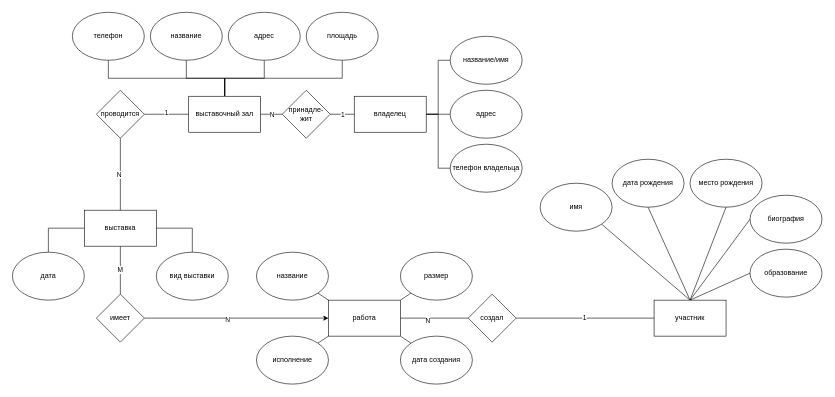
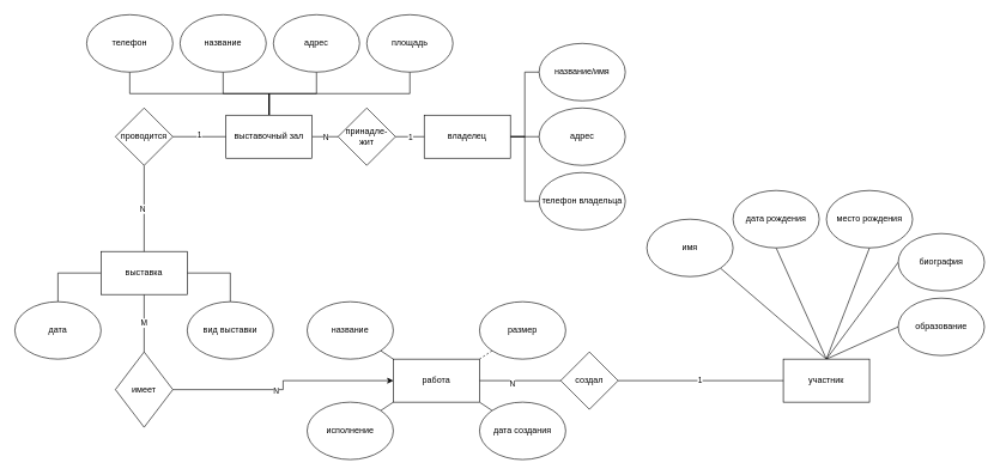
- <mxCell id="52" style="rounded=0;orthogonalLoop=1;jettySize=auto;html=1;exitX=1;exitY=0;exitDx=0;exitDy=0;entryX=0;entryY=1;entryDx=0;entryDy=0;endArrow=none;endFill=0;" parent="1" source="57" target="61" edge="1"><mxGeometry relative="1" as="geometry" /></mxCell>
+ <mxCell id="52" style="rounded=0;orthogonalLoop=1;jettySize=auto;html=1;exitX=1;exitY=0;exitDx=0;exitDy=0;entryX=0;entryY=1;entryDx=0;entryDy=0;endArrow=none;endFill=0;dashed=1;" parent="1" source="57" target="61" edge="1"><mxGeometry relative="1" as="geometry" /></mxCell>
- <mxCell id="42" value="имеет" style="rhombus;whiteSpace=wrap;html=1;" parent="1" vertex="1"><mxGeometry x="160" y="490" width="80" height="80" as="geometry" /></mxCell>
+ <mxCell id="42" value="имеет" style="rhombus;whiteSpace=wrap;html=1;" parent="1" vertex="1"><mxGeometry x="160" y="490" width="80" height="105" as="geometry" /></mxCell>
